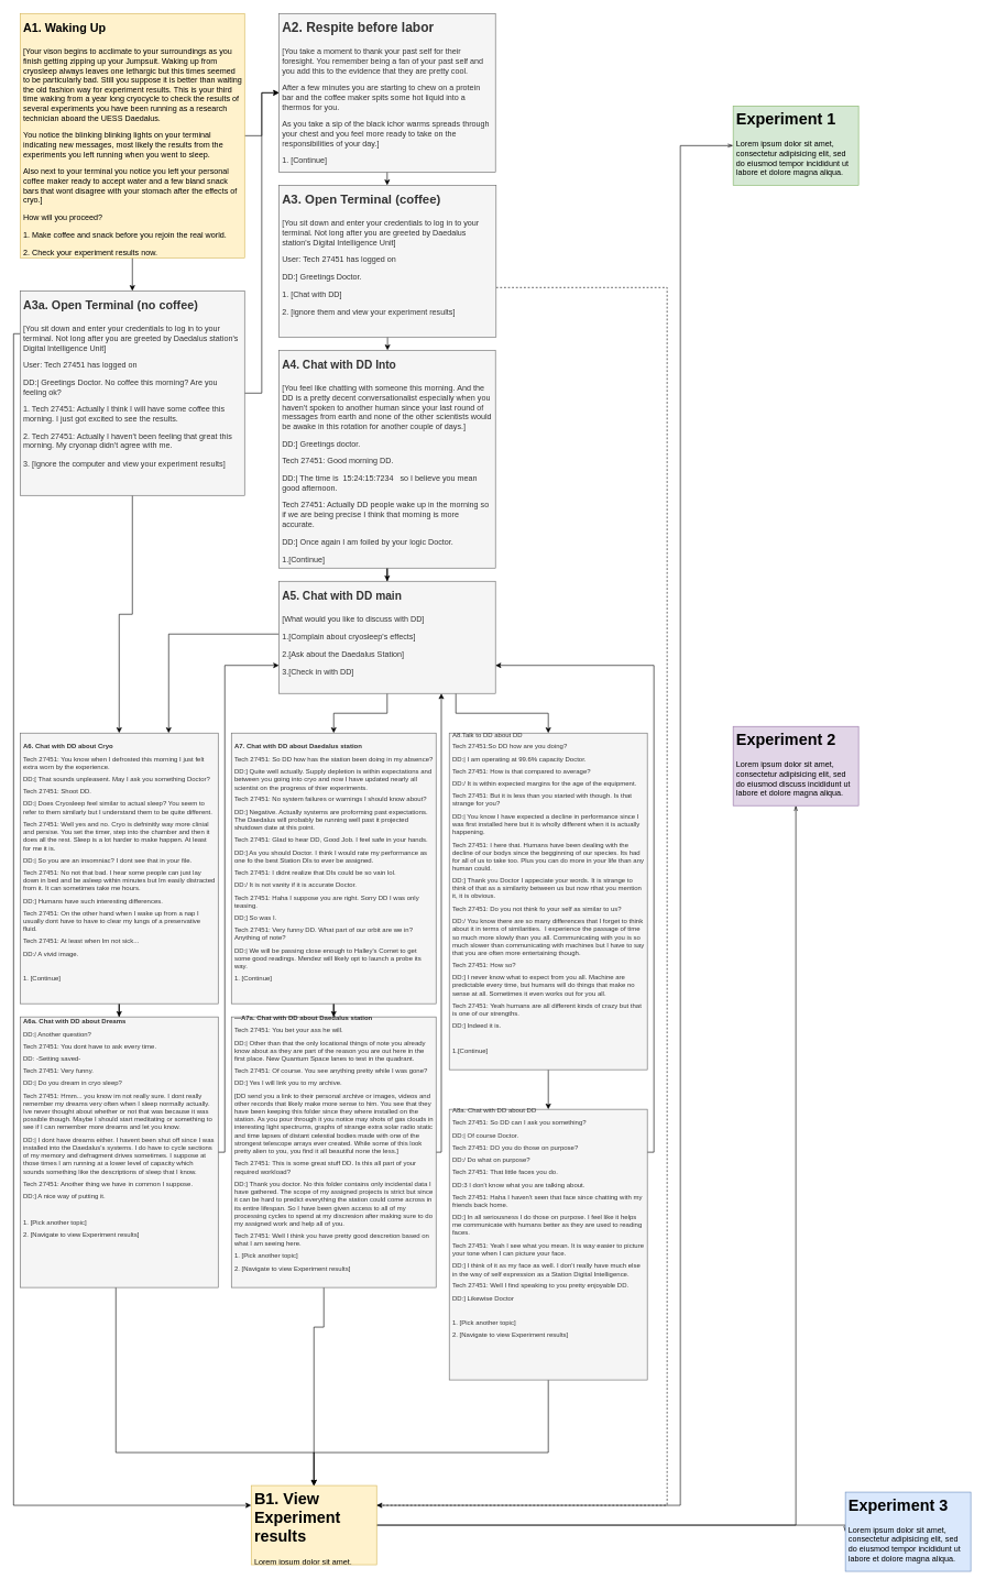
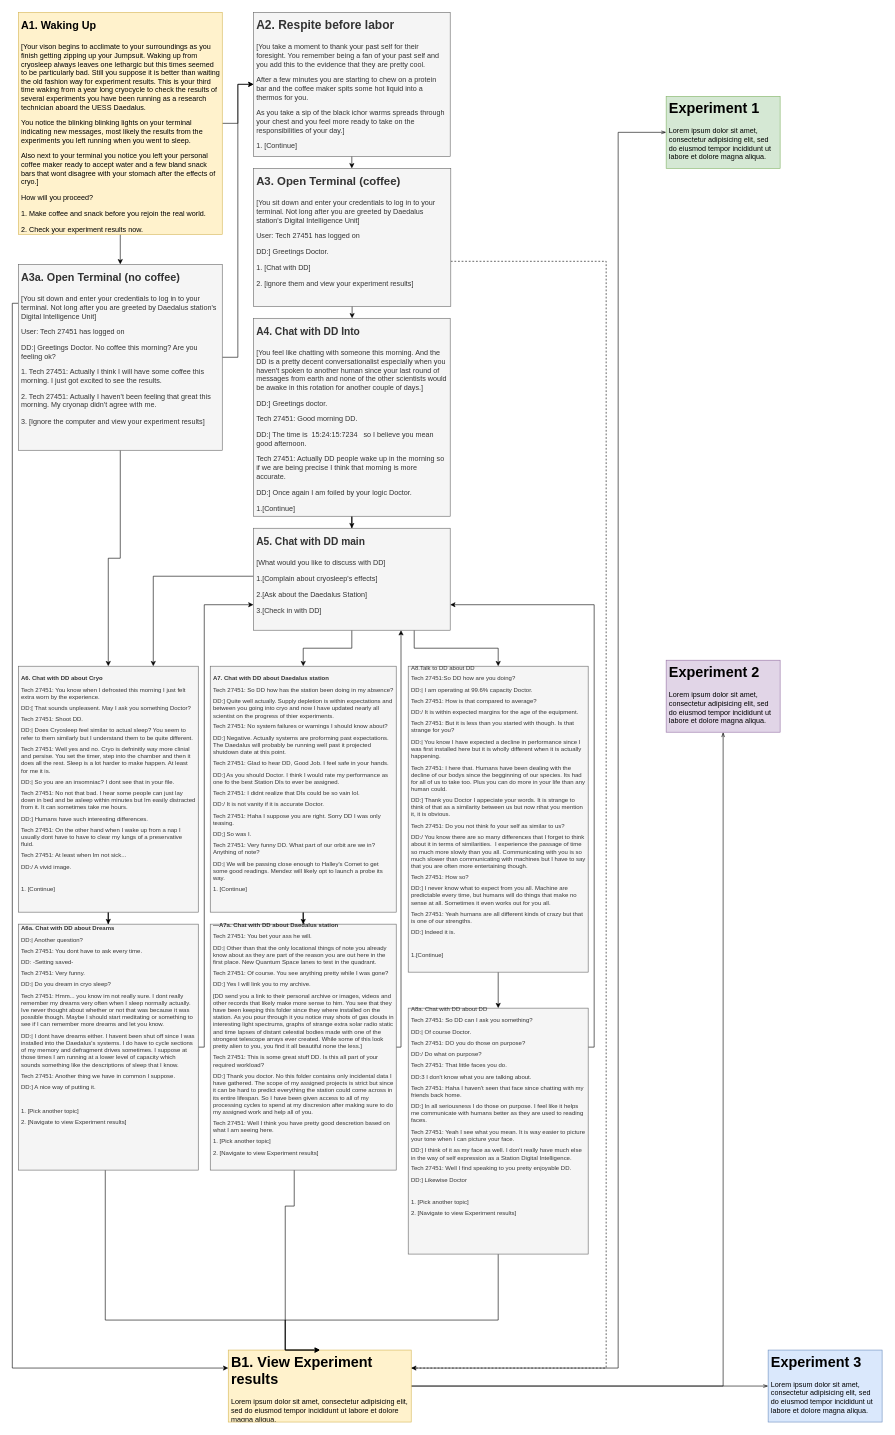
- <mxCell id="28" value="&lt;h1&gt;Experiment 2&lt;/h1&gt;&lt;p&gt;Lorem ipsum dolor sit amet, consectetur adipisicing elit, sed do eiusmod discuss incididunt ut labore et dolore magna aliqua.&lt;/p&gt;" style="text;html=1;strokeColor=#9673a6;fillColor=#e1d5e7;spacing=5;spacingTop=-20;whiteSpace=wrap;overflow=hidden;rounded=0;" parent="1" vertex="1"><mxGeometry x="1110" y="1100" width="190" height="120" as="geometry" /></mxCell>
+ <mxCell id="28" value="&lt;h1&gt;Experiment 2&lt;/h1&gt;&lt;p&gt;Lorem ipsum dolor sit amet, consectetur adipisicing elit, sed do eiusmod tempor incididunt ut labore et dolore magna aliqua.&lt;/p&gt;" style="text;html=1;strokeColor=#9673a6;fillColor=#e1d5e7;spacing=5;spacingTop=-20;whiteSpace=wrap;overflow=hidden;rounded=0;" parent="1" vertex="1"><mxGeometry x="1110" y="1100" width="190" height="120" as="geometry" /></mxCell>
- <mxCell id="25" value="&lt;h1&gt;B1. View Experiment results&lt;/h1&gt;&lt;p&gt;Lorem ipsum dolor sit amet, consectetur adipisicing elit, sed do eiusmod tempor incididunt ut labore et dolore magna aliqua.&lt;/p&gt;" style="text;html=1;strokeColor=#d6b656;fillColor=#fff2cc;spacing=5;spacingTop=-20;whiteSpace=wrap;overflow=hidden;rounded=0;" parent="1" vertex="1"><mxGeometry x="380" y="2250" width="190" height="120" as="geometry" /></mxCell>
+ <mxCell id="25" value="&lt;h1&gt;B1. View Experiment results&lt;/h1&gt;&lt;p&gt;Lorem ipsum dolor sit amet, consectetur adipisicing elit, sed do eiusmod tempor incididunt ut labore et dolore magna aliqua.&lt;/p&gt;" style="text;html=1;strokeColor=#d6b656;fillColor=#fff2cc;spacing=5;spacingTop=-20;whiteSpace=wrap;overflow=hidden;rounded=0;" parent="1" vertex="1"><mxGeometry x="380" y="2250" width="305" height="120" as="geometry" /></mxCell>
- <mxCell id="27" value="&lt;h1&gt;Experiment 3&lt;/h1&gt;&lt;p&gt;Lorem ipsum dolor sit amet, consectetur adipisicing elit, sed do eiusmod tempor incididunt ut labore et dolore magna aliqua.&lt;/p&gt;" style="text;html=1;strokeColor=#6c8ebf;fillColor=#dae8fc;spacing=5;spacingTop=-20;whiteSpace=wrap;overflow=hidden;rounded=0;" parent="1" vertex="1"><mxGeometry x="1280" y="2260" width="190" height="120" as="geometry" /></mxCell>
+ <mxCell id="27" value="&lt;h1&gt;Experiment 3&lt;/h1&gt;&lt;p&gt;Lorem ipsum dolor sit amet, consectetur adipisicing elit, sed do eiusmod tempor incididunt ut labore et dolore magna aliqua.&lt;/p&gt;" style="text;html=1;strokeColor=#6c8ebf;fillColor=#dae8fc;spacing=5;spacingTop=-20;whiteSpace=wrap;overflow=hidden;rounded=0;" parent="1" vertex="1"><mxGeometry x="1280" y="2250" width="190" height="120" as="geometry" /></mxCell>
